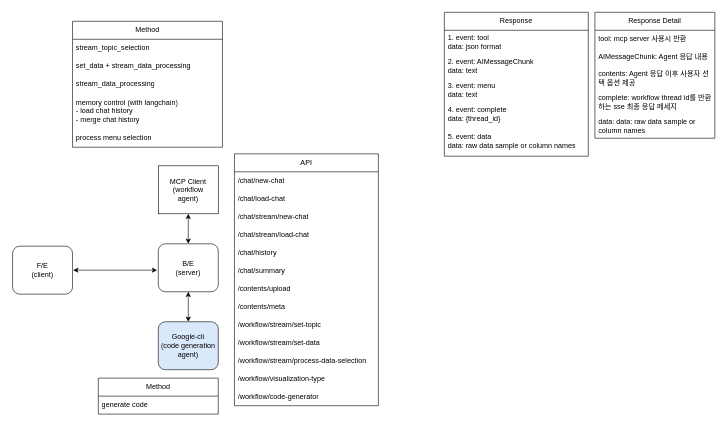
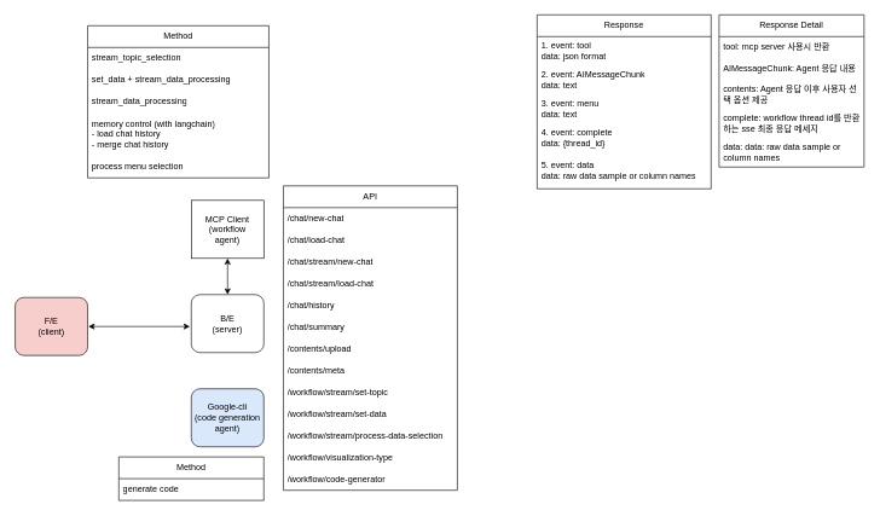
- <mxCell id="2" value="F/E&lt;div&gt;(client)&lt;/div&gt;" style="rounded=1;whiteSpace=wrap;html=1;" parent="1" vertex="1"><mxGeometry x="20" y="410" width="100" height="80" as="geometry" /></mxCell>
+ <mxCell id="2" value="F/E&lt;div&gt;(client)&lt;/div&gt;" style="rounded=1;whiteSpace=wrap;html=1;fillColor=#f8cecc;" parent="1" vertex="1"><mxGeometry x="20" y="410" width="100" height="80" as="geometry" /></mxCell>
- <mxCell id="6" value="" style="endArrow=classic;startArrow=classic;html=1;rounded=0;entryX=0.5;entryY=0;entryDx=0;entryDy=0;exitX=0.5;exitY=1;exitDx=0;exitDy=0;" parent="1" source="3" target="5" edge="1"><mxGeometry width="50" height="50" relative="1" as="geometry"><mxPoint x="359" y="486" as="sourcePoint" /><mxPoint x="395" y="486" as="targetPoint" /></mxGeometry></mxCell>
